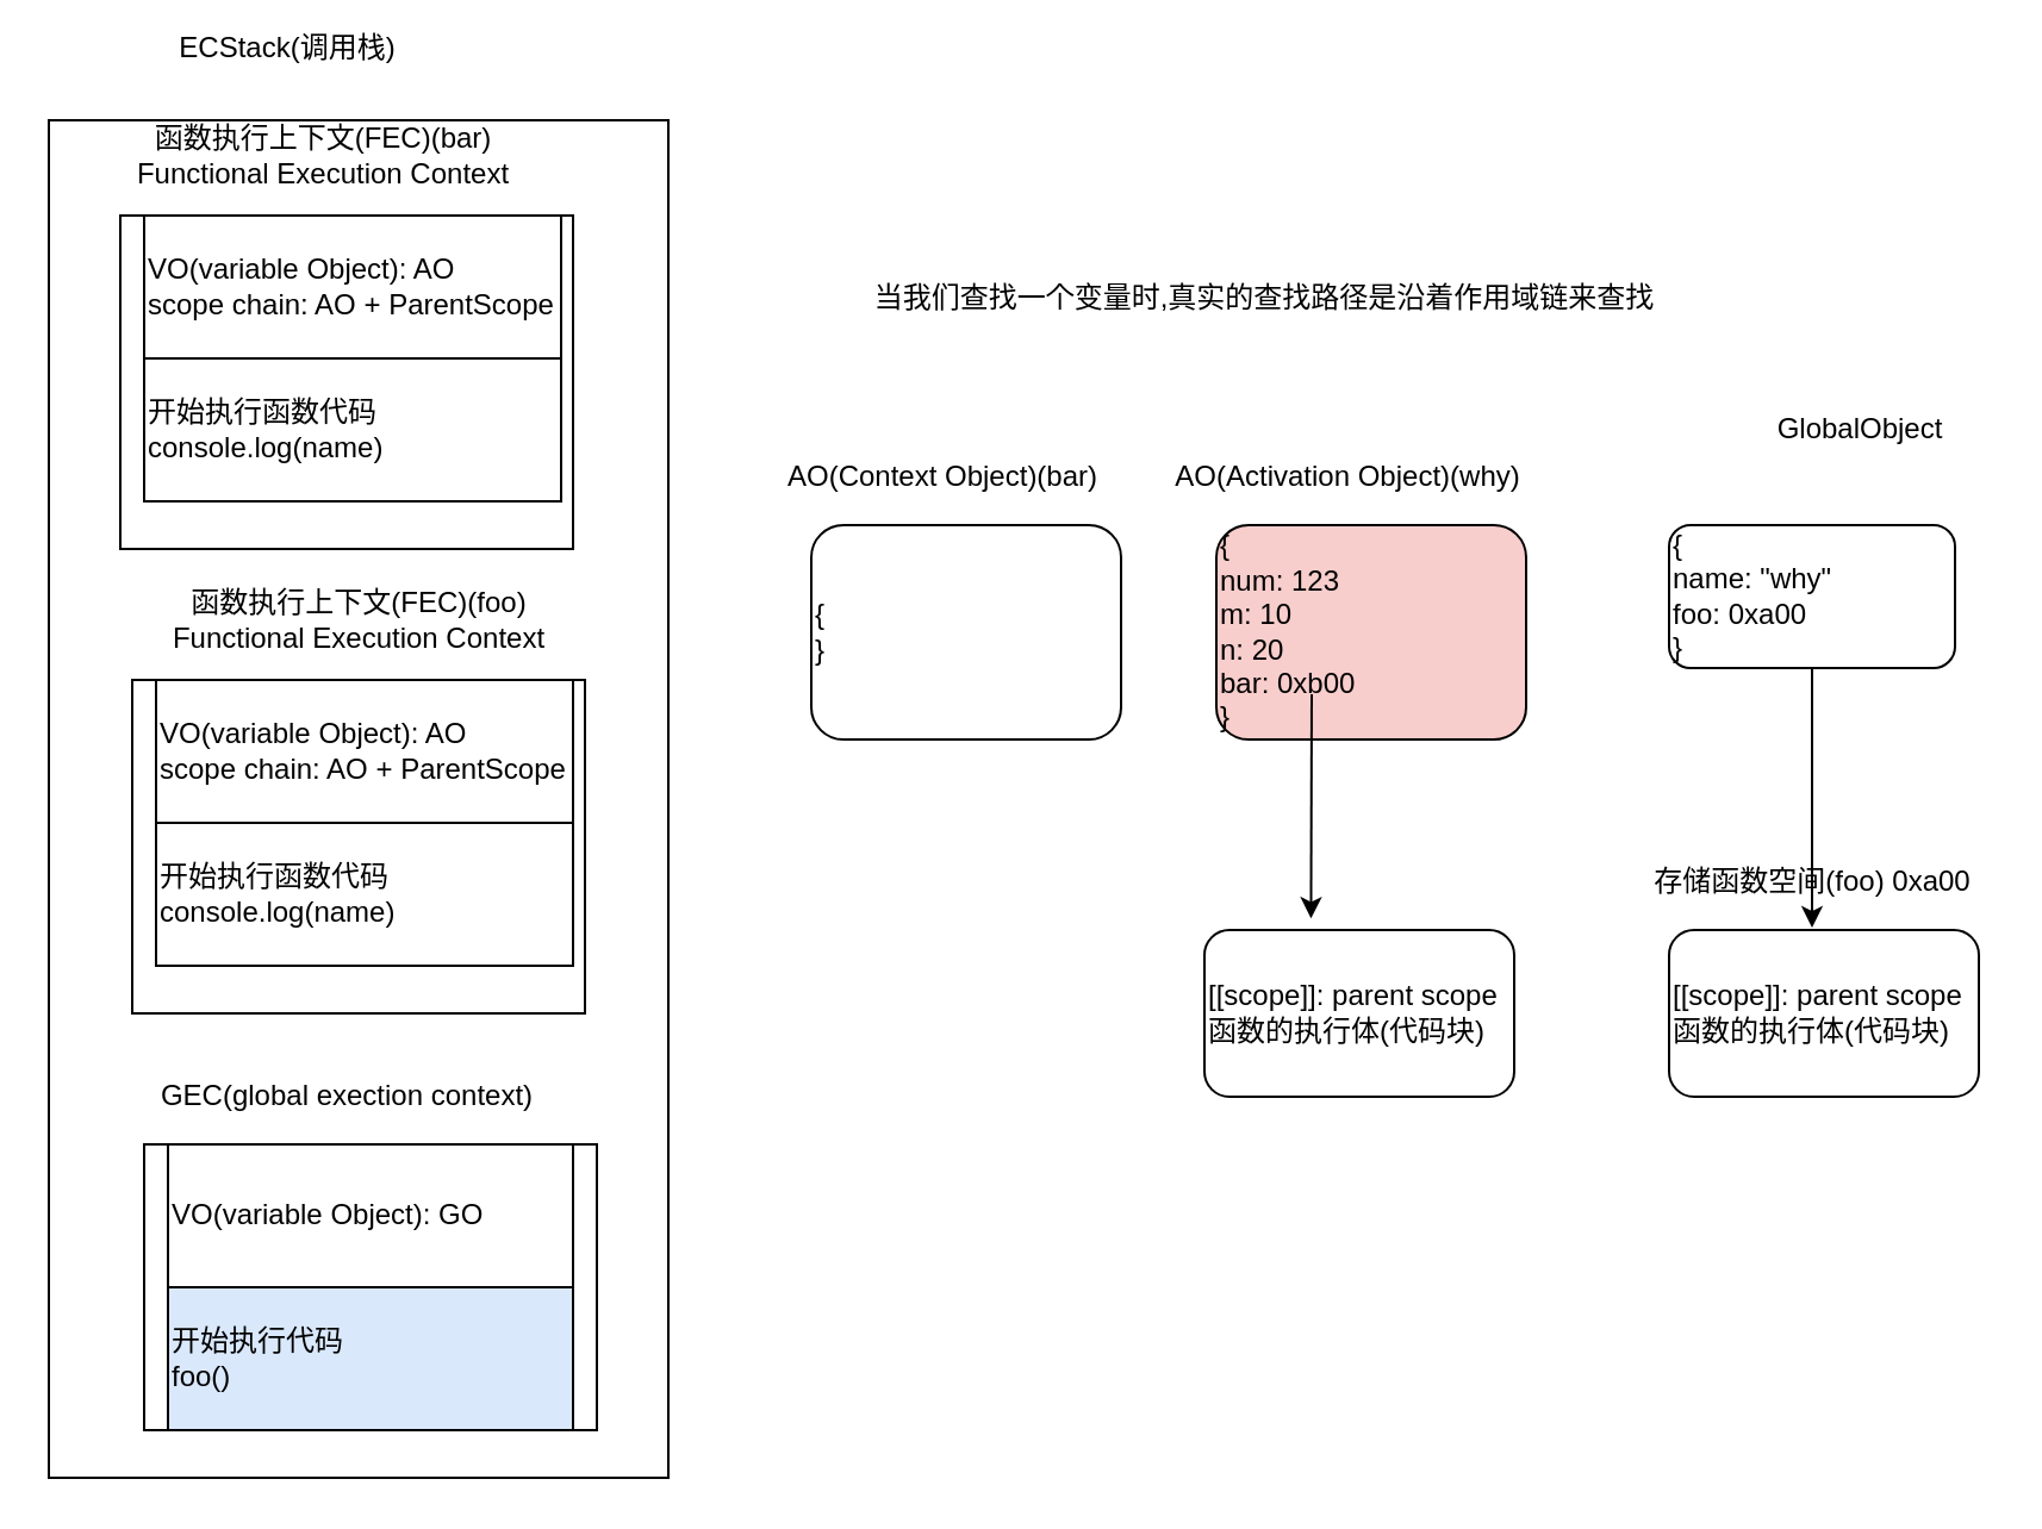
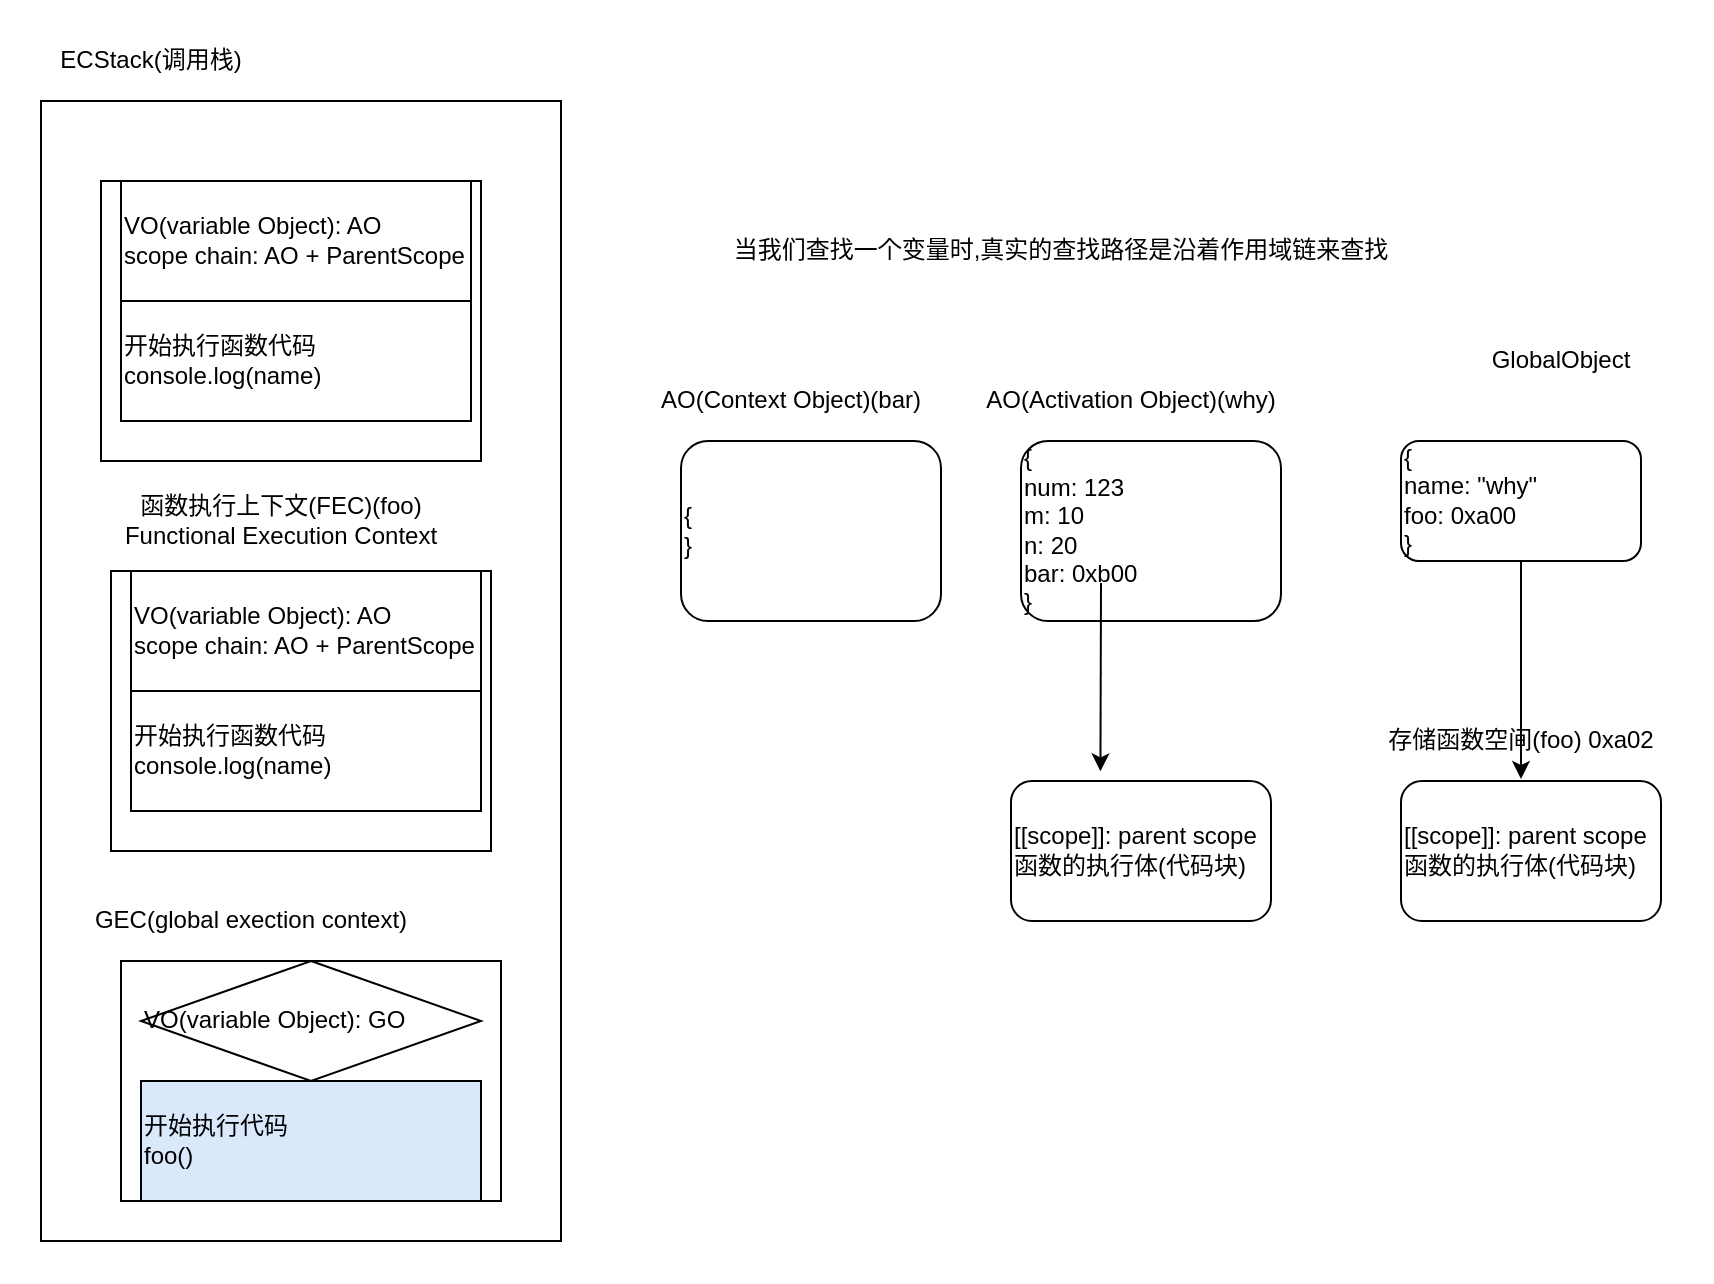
- <mxCell id="3" value="ECStack(调用栈)" style="text;html=1;align=center;verticalAlign=middle;resizable=0;points=[];autosize=1;strokeColor=none;" parent="1" vertex="1"><mxGeometry x="65" y="10" width="110" height="20" as="geometry" /></mxCell>
+ <mxCell id="3" value="ECStack(调用栈)" style="text;html=1;align=center;verticalAlign=middle;resizable=0;points=[];autosize=1;strokeColor=none;" parent="1" vertex="1"><mxGeometry x="20" y="20" width="110" height="20" as="geometry" /></mxCell>
- <mxCell id="23" value="函数执行上下文(FEC)(bar)&lt;br&gt;Functional Execution Context" style="text;html=1;align=center;verticalAlign=middle;resizable=0;points=[];autosize=1;strokeColor=none;" parent="1" vertex="1"><mxGeometry x="50" y="50" width="170" height="30" as="geometry" /></mxCell>
- <mxCell id="14" value="函数执行上下文(FEC)(foo)&lt;br&gt;Functional Execution Context" style="text;html=1;align=center;verticalAlign=middle;resizable=0;points=[];autosize=1;strokeColor=none;" parent="1" vertex="1"><mxGeometry x="65" y="245" width="170" height="30" as="geometry" /></mxCell>
+ <mxCell id="14" value="函数执行上下文(FEC)(foo)&lt;br&gt;Functional Execution Context" style="text;html=1;align=center;verticalAlign=middle;resizable=0;points=[];autosize=1;strokeColor=none;" parent="1" vertex="1"><mxGeometry x="55" y="245" width="170" height="30" as="geometry" /></mxCell>
- <mxCell id="16" value="{&lt;br&gt;num: 123&lt;br&gt;m: 10&lt;br&gt;n: 20&lt;br&gt;bar: 0xb00&lt;br&gt;}" style="rounded=1;whiteSpace=wrap;html=1;align=left;fillColor=#f8cecc;" parent="1" vertex="1"><mxGeometry x="510" y="220" width="130" height="90" as="geometry" /></mxCell>
+ <mxCell id="16" value="{&lt;br&gt;num: 123&lt;br&gt;m: 10&lt;br&gt;n: 20&lt;br&gt;bar: 0xb00&lt;br&gt;}" style="rounded=1;whiteSpace=wrap;html=1;align=left;" parent="1" vertex="1"><mxGeometry x="510" y="220" width="130" height="90" as="geometry" /></mxCell>
- <mxCell id="11" value="存储函数空间(foo) 0xa00" style="text;html=1;align=center;verticalAlign=middle;resizable=0;points=[];autosize=1;strokeColor=none;" parent="1" vertex="1"><mxGeometry x="685" y="360" width="150" height="20" as="geometry" /></mxCell>
+ <mxCell id="11" value="存储函数空间(foo) 0xa02" style="text;html=1;align=center;verticalAlign=middle;resizable=0;points=[];autosize=1;strokeColor=none;" parent="1" vertex="1"><mxGeometry x="685" y="360" width="150" height="20" as="geometry" /></mxCell>
- <mxCell id="5" value="GEC(global exection context)" style="text;html=1;align=center;verticalAlign=middle;resizable=0;points=[];autosize=1;strokeColor=none;" parent="1" vertex="1"><mxGeometry x="60" y="450" width="170" height="20" as="geometry" /></mxCell>
+ <mxCell id="5" value="GEC(global exection context)" style="text;html=1;align=center;verticalAlign=middle;resizable=0;points=[];autosize=1;strokeColor=none;" parent="1" vertex="1"><mxGeometry x="40" y="450" width="170" height="20" as="geometry" /></mxCell>
- <mxCell id="6" value="VO(variable Object): GO" style="rounded=0;whiteSpace=wrap;html=1;align=left;" parent="1" vertex="1"><mxGeometry x="70" y="480" width="170" height="60" as="geometry" /></mxCell>
+ <mxCell id="6" value="VO(variable Object): GO" style="rhombus;whiteSpace=wrap;html=1;align=left;" parent="1" vertex="1"><mxGeometry x="70" y="480" width="170" height="60" as="geometry" /></mxCell>
